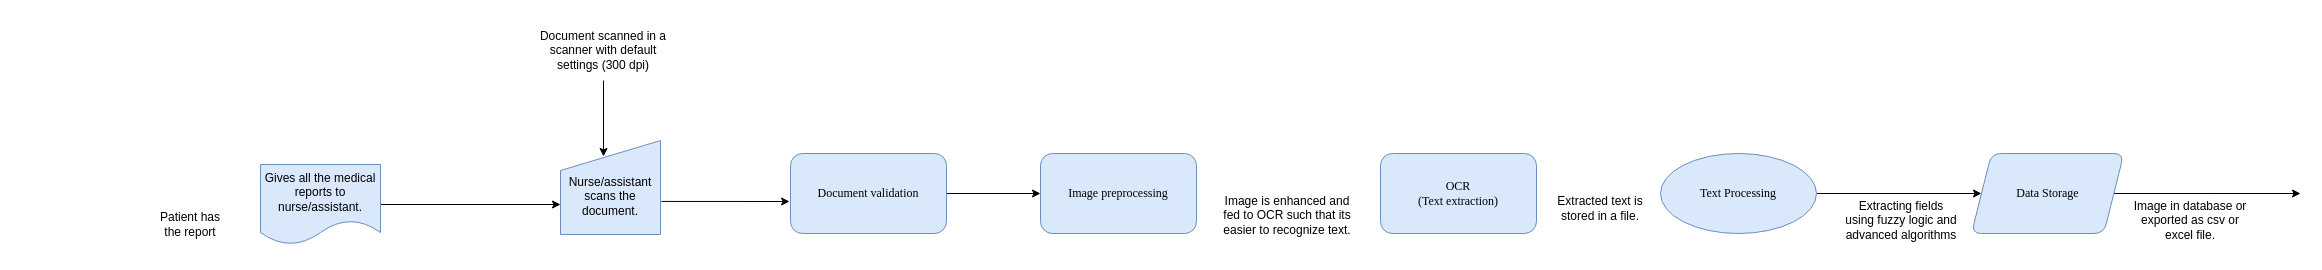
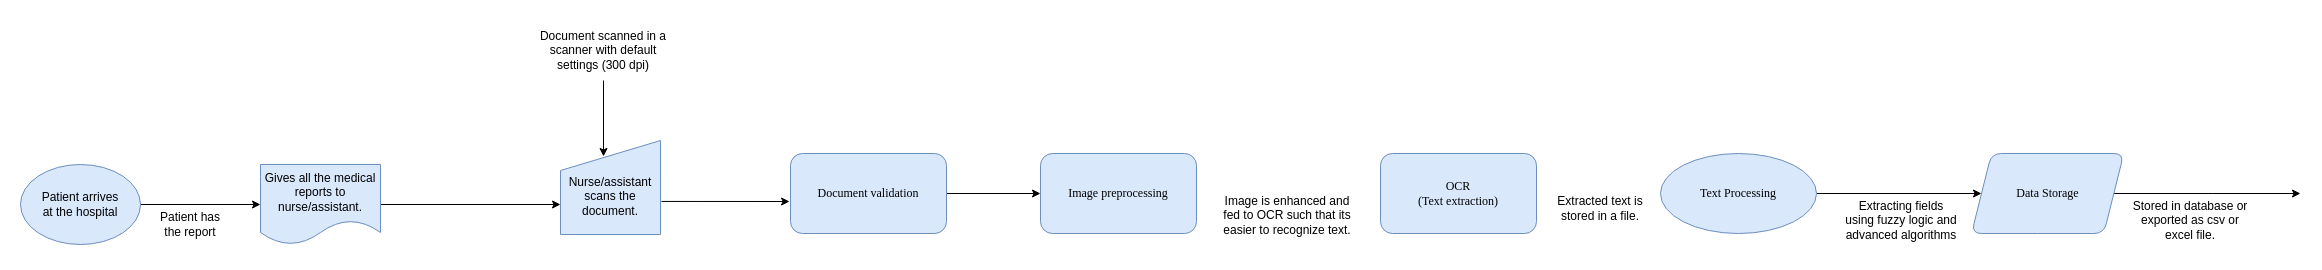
+ <mxCell id="3" value="&lt;div&gt;Patient arrives&lt;/div&gt;&lt;div&gt;at the hospital&lt;br&gt;&lt;/div&gt;" style="ellipse;whiteSpace=wrap;html=1;fillColor=#dae8fc;strokeColor=#6c8ebf;" parent="1" vertex="1"><mxGeometry x="20" y="164" width="120" height="80" as="geometry" /></mxCell>
+ <mxCell id="2" value="" style="edgeStyle=orthogonalEdgeStyle;rounded=0;orthogonalLoop=1;jettySize=auto;html=1;entryX=0;entryY=0.5;entryDx=0;entryDy=0;" parent="1" source="3" target="5" edge="1"><mxGeometry relative="1" as="geometry"><mxPoint x="260" y="204" as="targetPoint" /></mxGeometry></mxCell>
- <mxCell id="15" value="&lt;div&gt;Image in database or&lt;/div&gt;&lt;div&gt; exported as csv or excel file.&lt;/div&gt;" style="text;html=1;strokeColor=none;fillColor=none;align=center;verticalAlign=middle;whiteSpace=wrap;rounded=0;" parent="1" vertex="1"><mxGeometry x="2130" y="200" width="120" height="40" as="geometry" /></mxCell>
+ <mxCell id="15" value="&lt;div&gt;Stored in database or&lt;/div&gt;&lt;div&gt; exported as csv or excel file.&lt;/div&gt;" style="text;html=1;strokeColor=none;fillColor=none;align=center;verticalAlign=middle;whiteSpace=wrap;rounded=0;" parent="1" vertex="1"><mxGeometry x="2130" y="200" width="120" height="40" as="geometry" /></mxCell>
